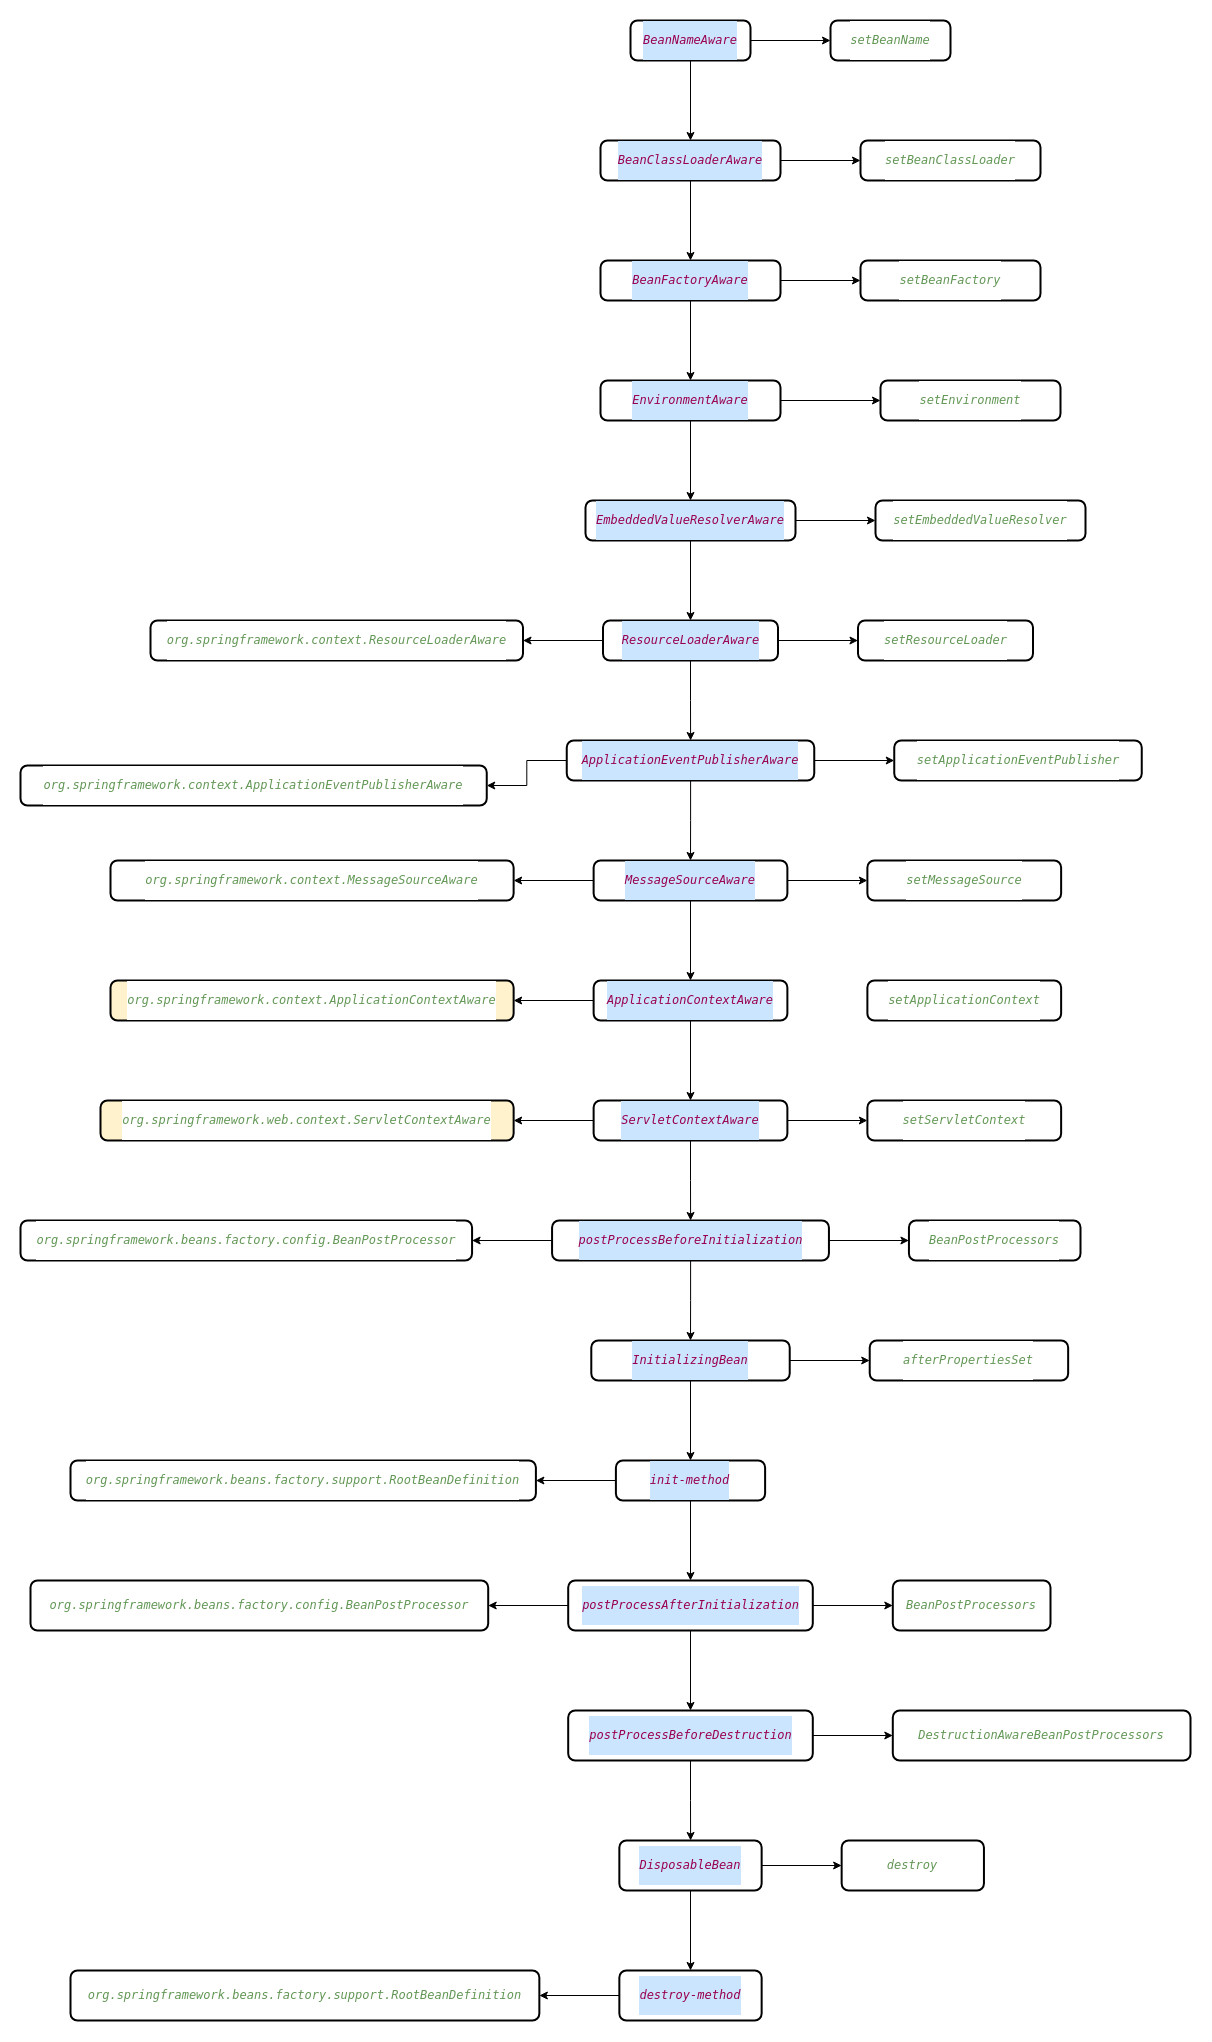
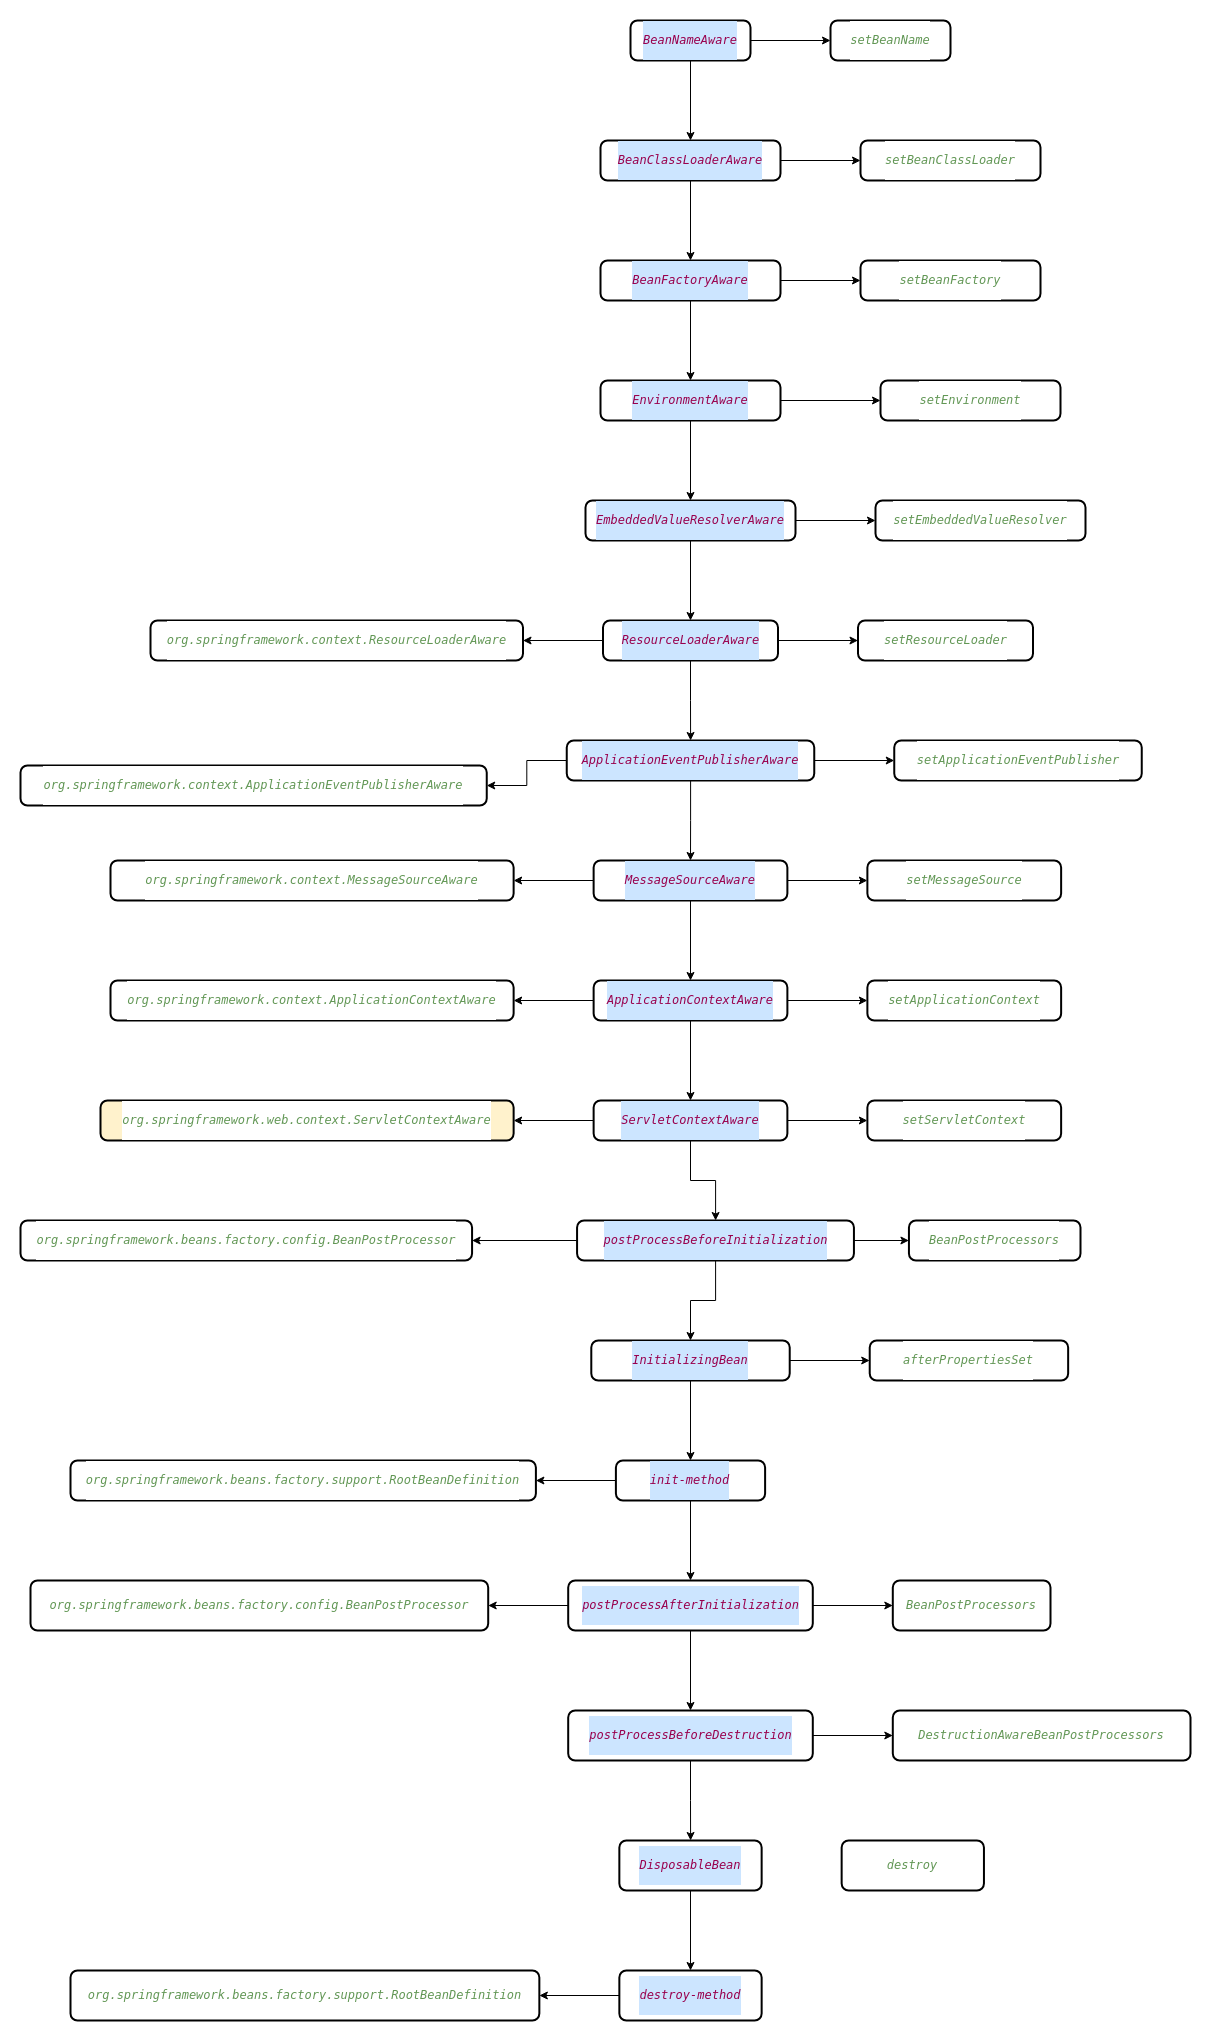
- <mxCell id="77" value="&lt;pre style=&quot;color: rgb(169 , 183 , 198) ; font-family: &amp;quot;monaco&amp;quot; , monospace ; font-size: 9pt&quot;&gt;&lt;pre style=&quot;font-family: &amp;quot;monaco&amp;quot; , monospace ; font-size: 9pt&quot;&gt;&lt;pre style=&quot;font-family: &amp;quot;monaco&amp;quot; , monospace ; font-size: 9pt&quot;&gt;&lt;pre style=&quot;font-family: &amp;quot;monaco&amp;quot; , monospace ; font-size: 9pt&quot;&gt;&lt;pre style=&quot;font-family: &amp;quot;monaco&amp;quot; , monospace ; font-size: 9pt&quot;&gt;&lt;pre style=&quot;font-family: &amp;quot;monaco&amp;quot; , monospace ; font-size: 9pt&quot;&gt;&lt;pre style=&quot;font-family: &amp;quot;monaco&amp;quot; , monospace ; font-size: 9pt&quot;&gt;&lt;pre style=&quot;font-family: monaco, monospace; font-size: 9pt;&quot;&gt;&lt;span style=&quot;color: #629755 ; font-style: italic&quot;&gt;org.springframework.context.ApplicationContextAware&lt;/span&gt;&lt;/pre&gt;&lt;/pre&gt;&lt;/pre&gt;&lt;/pre&gt;&lt;/pre&gt;&lt;/pre&gt;&lt;/pre&gt;&lt;/pre&gt;" style="rounded=1;whiteSpace=wrap;html=1;absoluteArcSize=1;arcSize=14;strokeWidth=2;labelBackgroundColor=#FFFFFF;fillColor=#fff2cc;" parent="1" vertex="1"><mxGeometry x="110" y="980" width="403.13" height="40" as="geometry" /></mxCell>
+ <mxCell id="77" value="&lt;pre style=&quot;color: rgb(169 , 183 , 198) ; font-family: &amp;quot;monaco&amp;quot; , monospace ; font-size: 9pt&quot;&gt;&lt;pre style=&quot;font-family: &amp;quot;monaco&amp;quot; , monospace ; font-size: 9pt&quot;&gt;&lt;pre style=&quot;font-family: &amp;quot;monaco&amp;quot; , monospace ; font-size: 9pt&quot;&gt;&lt;pre style=&quot;font-family: &amp;quot;monaco&amp;quot; , monospace ; font-size: 9pt&quot;&gt;&lt;pre style=&quot;font-family: &amp;quot;monaco&amp;quot; , monospace ; font-size: 9pt&quot;&gt;&lt;pre style=&quot;font-family: &amp;quot;monaco&amp;quot; , monospace ; font-size: 9pt&quot;&gt;&lt;pre style=&quot;font-family: &amp;quot;monaco&amp;quot; , monospace ; font-size: 9pt&quot;&gt;&lt;pre style=&quot;font-family: monaco, monospace; font-size: 9pt;&quot;&gt;&lt;span style=&quot;color: #629755 ; font-style: italic&quot;&gt;org.springframework.context.ApplicationContextAware&lt;/span&gt;&lt;/pre&gt;&lt;/pre&gt;&lt;/pre&gt;&lt;/pre&gt;&lt;/pre&gt;&lt;/pre&gt;&lt;/pre&gt;&lt;/pre&gt;" style="rounded=1;whiteSpace=wrap;html=1;absoluteArcSize=1;arcSize=14;strokeWidth=2;labelBackgroundColor=#FFFFFF;" parent="1" vertex="1"><mxGeometry x="110" y="980" width="403.13" height="40" as="geometry" /></mxCell>
+ <mxCell id="37" value="" style="edgeStyle=orthogonalEdgeStyle;rounded=0;orthogonalLoop=1;jettySize=auto;html=1;labelBackgroundColor=#FFFFFF;fontColor=#000000;" parent="1" source="40" target="41" edge="1"><mxGeometry relative="1" as="geometry" /></mxCell>
- <mxCell id="50" value="&lt;pre style=&quot;font-family: monaco, monospace; font-size: 9pt;&quot;&gt;&lt;pre style=&quot;font-family: &amp;quot;monaco&amp;quot; , monospace ; font-size: 9pt&quot;&gt;&lt;pre style=&quot;font-family: monaco, monospace; font-size: 9pt;&quot;&gt;&lt;pre style=&quot;font-family: &amp;quot;monaco&amp;quot; , monospace ; font-size: 9pt&quot;&gt;&lt;pre style=&quot;font-family: &amp;quot;monaco&amp;quot; , monospace ; font-size: 9pt&quot;&gt;&lt;pre style=&quot;font-family: &amp;quot;monaco&amp;quot; , monospace ; font-size: 9pt&quot;&gt;&lt;pre style=&quot;font-family: &amp;quot;monaco&amp;quot; , monospace ; font-size: 9pt&quot;&gt;&lt;pre style=&quot;font-family: &amp;quot;monaco&amp;quot; , monospace ; font-size: 9pt&quot;&gt;&lt;pre style=&quot;font-family: &amp;quot;monaco&amp;quot; , monospace ; font-size: 9pt&quot;&gt;&lt;span style=&quot;font-style: italic;&quot;&gt;postProcessBeforeInitialization&lt;/span&gt;&lt;/pre&gt;&lt;/pre&gt;&lt;/pre&gt;&lt;/pre&gt;&lt;/pre&gt;&lt;/pre&gt;&lt;/pre&gt;&lt;/pre&gt;&lt;/pre&gt;" style="rounded=1;whiteSpace=wrap;html=1;absoluteArcSize=1;arcSize=14;strokeWidth=2;labelBackgroundColor=#CCE5FF;fontColor=#99004D;" parent="1" vertex="1"><mxGeometry x="551.57" y="1220" width="276.87" height="40" as="geometry" /></mxCell>
+ <mxCell id="50" value="&lt;pre style=&quot;font-family: monaco, monospace; font-size: 9pt;&quot;&gt;&lt;pre style=&quot;font-family: &amp;quot;monaco&amp;quot; , monospace ; font-size: 9pt&quot;&gt;&lt;pre style=&quot;font-family: monaco, monospace; font-size: 9pt;&quot;&gt;&lt;pre style=&quot;font-family: &amp;quot;monaco&amp;quot; , monospace ; font-size: 9pt&quot;&gt;&lt;pre style=&quot;font-family: &amp;quot;monaco&amp;quot; , monospace ; font-size: 9pt&quot;&gt;&lt;pre style=&quot;font-family: &amp;quot;monaco&amp;quot; , monospace ; font-size: 9pt&quot;&gt;&lt;pre style=&quot;font-family: &amp;quot;monaco&amp;quot; , monospace ; font-size: 9pt&quot;&gt;&lt;pre style=&quot;font-family: &amp;quot;monaco&amp;quot; , monospace ; font-size: 9pt&quot;&gt;&lt;pre style=&quot;font-family: &amp;quot;monaco&amp;quot; , monospace ; font-size: 9pt&quot;&gt;&lt;span style=&quot;font-style: italic;&quot;&gt;postProcessBeforeInitialization&lt;/span&gt;&lt;/pre&gt;&lt;/pre&gt;&lt;/pre&gt;&lt;/pre&gt;&lt;/pre&gt;&lt;/pre&gt;&lt;/pre&gt;&lt;/pre&gt;&lt;/pre&gt;" style="rounded=1;whiteSpace=wrap;html=1;absoluteArcSize=1;arcSize=14;strokeWidth=2;labelBackgroundColor=#CCE5FF;fontColor=#99004D;" parent="1" vertex="1"><mxGeometry x="576.57" y="1220" width="276.87" height="40" as="geometry" /></mxCell>
- <mxCell id="68" value="" style="edgeStyle=orthogonalEdgeStyle;rounded=0;orthogonalLoop=1;jettySize=auto;html=1;labelBackgroundColor=#FFFFFF;fontColor=#000000;" parent="1" source="70" target="71" edge="1"><mxGeometry relative="1" as="geometry" /></mxCell>
